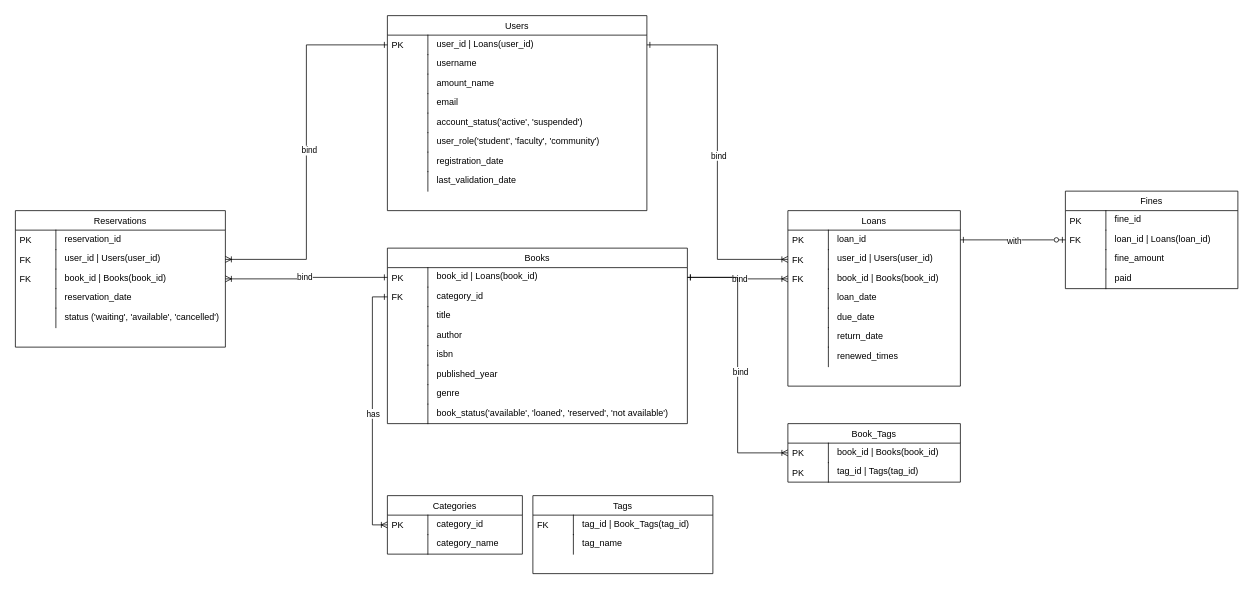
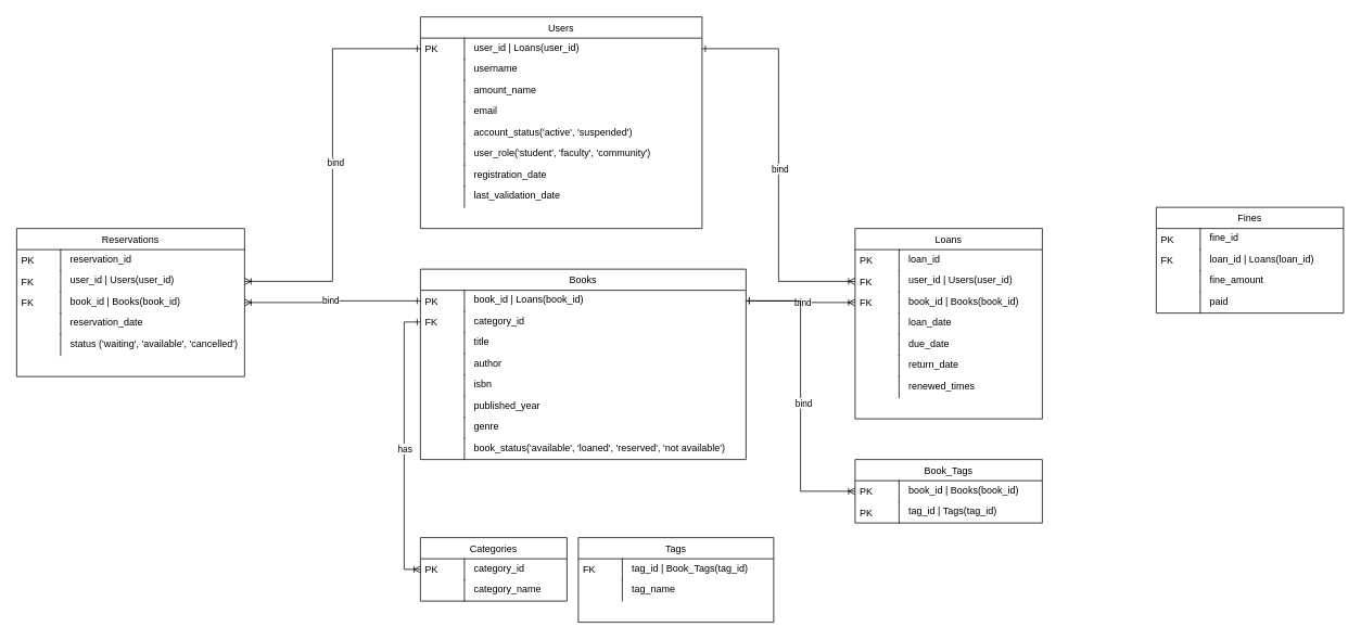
- <mxCell id="98" style="rounded=0;orthogonalLoop=1;jettySize=auto;html=1;entryX=0;entryY=0.5;entryDx=0;entryDy=0;endArrow=ERzeroToOne;endFill=0;startArrow=ERone;startFill=0;" edge="1" parent="1" source="37" target="62"><mxGeometry relative="1" as="geometry" /></mxCell>
- <mxCell id="99" value="with" style="edgeLabel;html=1;align=center;verticalAlign=middle;resizable=0;points=[];" vertex="1" connectable="0" parent="98"><mxGeometry x="0.014" relative="1" as="geometry"><mxPoint y="1" as="offset" /></mxGeometry></mxCell>
